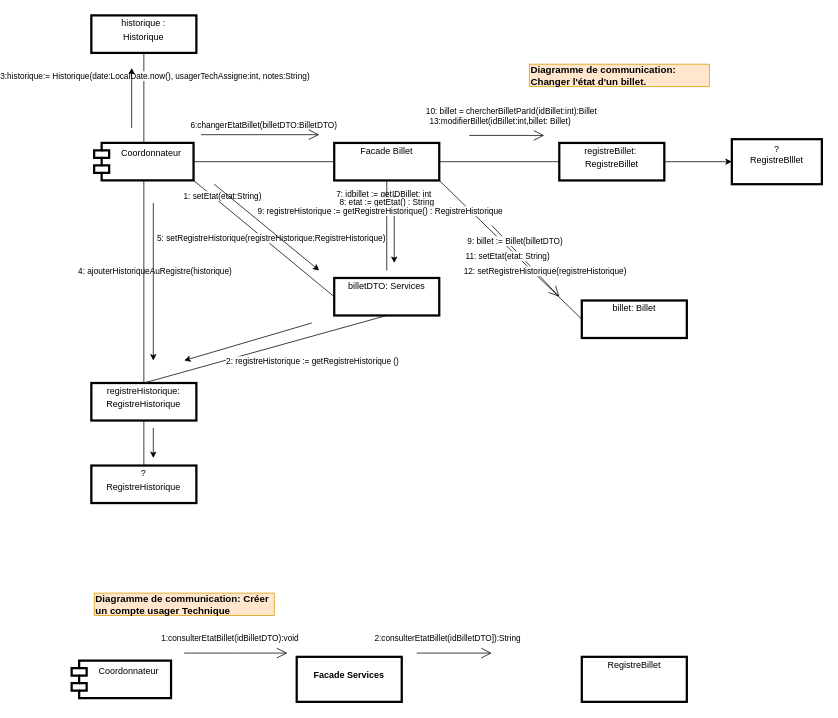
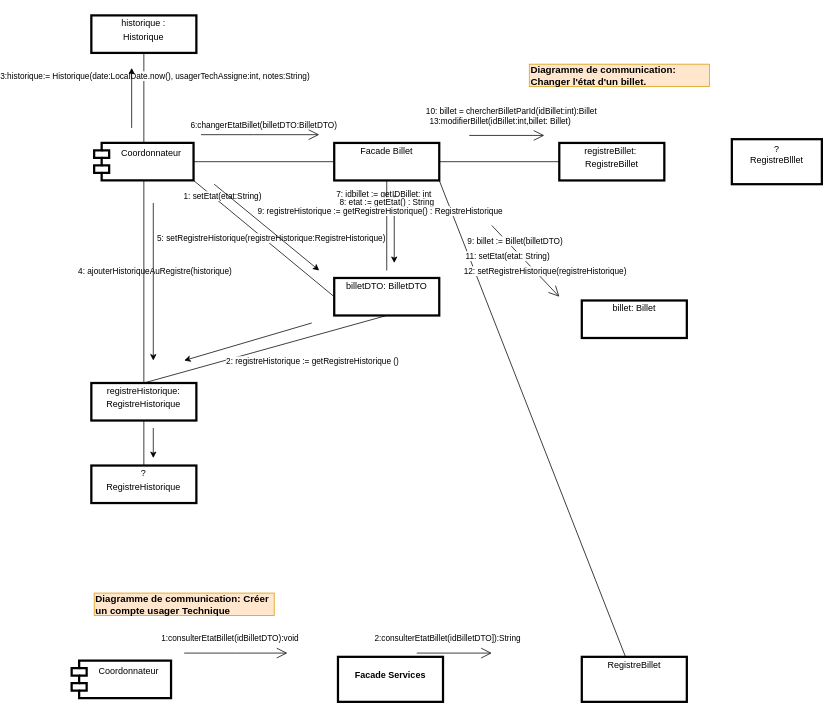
- <mxCell id="6" value="" style="edgeStyle=none;rounded=0;orthogonalLoop=1;jettySize=auto;html=1;" edge="1" parent="1" source="7" target="52"><mxGeometry relative="1" as="geometry" /></mxCell>
- <mxCell id="37" value="" style="endArrow=none;html=1;rounded=0;entryX=0;entryY=0.5;entryDx=0;entryDy=0;exitX=1;exitY=1;exitDx=0;exitDy=0;" edge="1" parent="1" source="3" target="34"><mxGeometry width="50" height="50" relative="1" as="geometry"><mxPoint x="600" y="280" as="sourcePoint" /><mxPoint x="760" y="280" as="targetPoint" /></mxGeometry></mxCell>
+ <mxCell id="37" value="" style="endArrow=none;html=1;rounded=0;exitX=1;exitY=1;exitDx=0;exitDy=0;" edge="1" parent="1" source="3" target="14"><mxGeometry width="50" height="50" relative="1" as="geometry"><mxPoint x="600" y="280" as="sourcePoint" /><mxPoint x="760" y="280" as="targetPoint" /></mxGeometry></mxCell>
- <mxCell id="27" value="&lt;p style=&quot;margin:0px;margin-top:4px;text-align:center;&quot;&gt;&lt;span style=&quot;background-color: initial;&quot;&gt;billetDTO: Services&lt;/span&gt;&lt;br&gt;&lt;/p&gt;" style="verticalAlign=top;align=left;overflow=fill;fontSize=12;fontFamily=Helvetica;html=1;strokeWidth=3;" vertex="1" parent="1"><mxGeometry x="370" y="370" width="140" height="50" as="geometry" /></mxCell>
+ <mxCell id="27" value="&lt;p style=&quot;margin:0px;margin-top:4px;text-align:center;&quot;&gt;&lt;span style=&quot;background-color: initial;&quot;&gt;billetDTO: BilletDTO&lt;/span&gt;&lt;br&gt;&lt;/p&gt;" style="verticalAlign=top;align=left;overflow=fill;fontSize=12;fontFamily=Helvetica;html=1;strokeWidth=3;" vertex="1" parent="1"><mxGeometry x="370" y="370" width="140" height="50" as="geometry" /></mxCell>
- <mxCell id="11" value="&lt;p style=&quot;margin:0px;margin-top:4px;text-align:center;&quot;&gt;&lt;br&gt;&lt;b&gt;Facade Services&lt;/b&gt;&lt;/p&gt;" style="verticalAlign=top;align=left;overflow=fill;fontSize=12;fontFamily=Helvetica;html=1;strokeWidth=3;" parent="1" vertex="1"><mxGeometry x="320" y="875" width="140" height="60" as="geometry" /></mxCell>
+ <mxCell id="11" value="&lt;p style=&quot;margin:0px;margin-top:4px;text-align:center;&quot;&gt;&lt;br&gt;&lt;b&gt;Facade Services&lt;/b&gt;&lt;/p&gt;" style="verticalAlign=top;align=left;overflow=fill;fontSize=12;fontFamily=Helvetica;html=1;strokeWidth=3;" parent="1" vertex="1"><mxGeometry x="375" y="875" width="140" height="60" as="geometry" /></mxCell>
